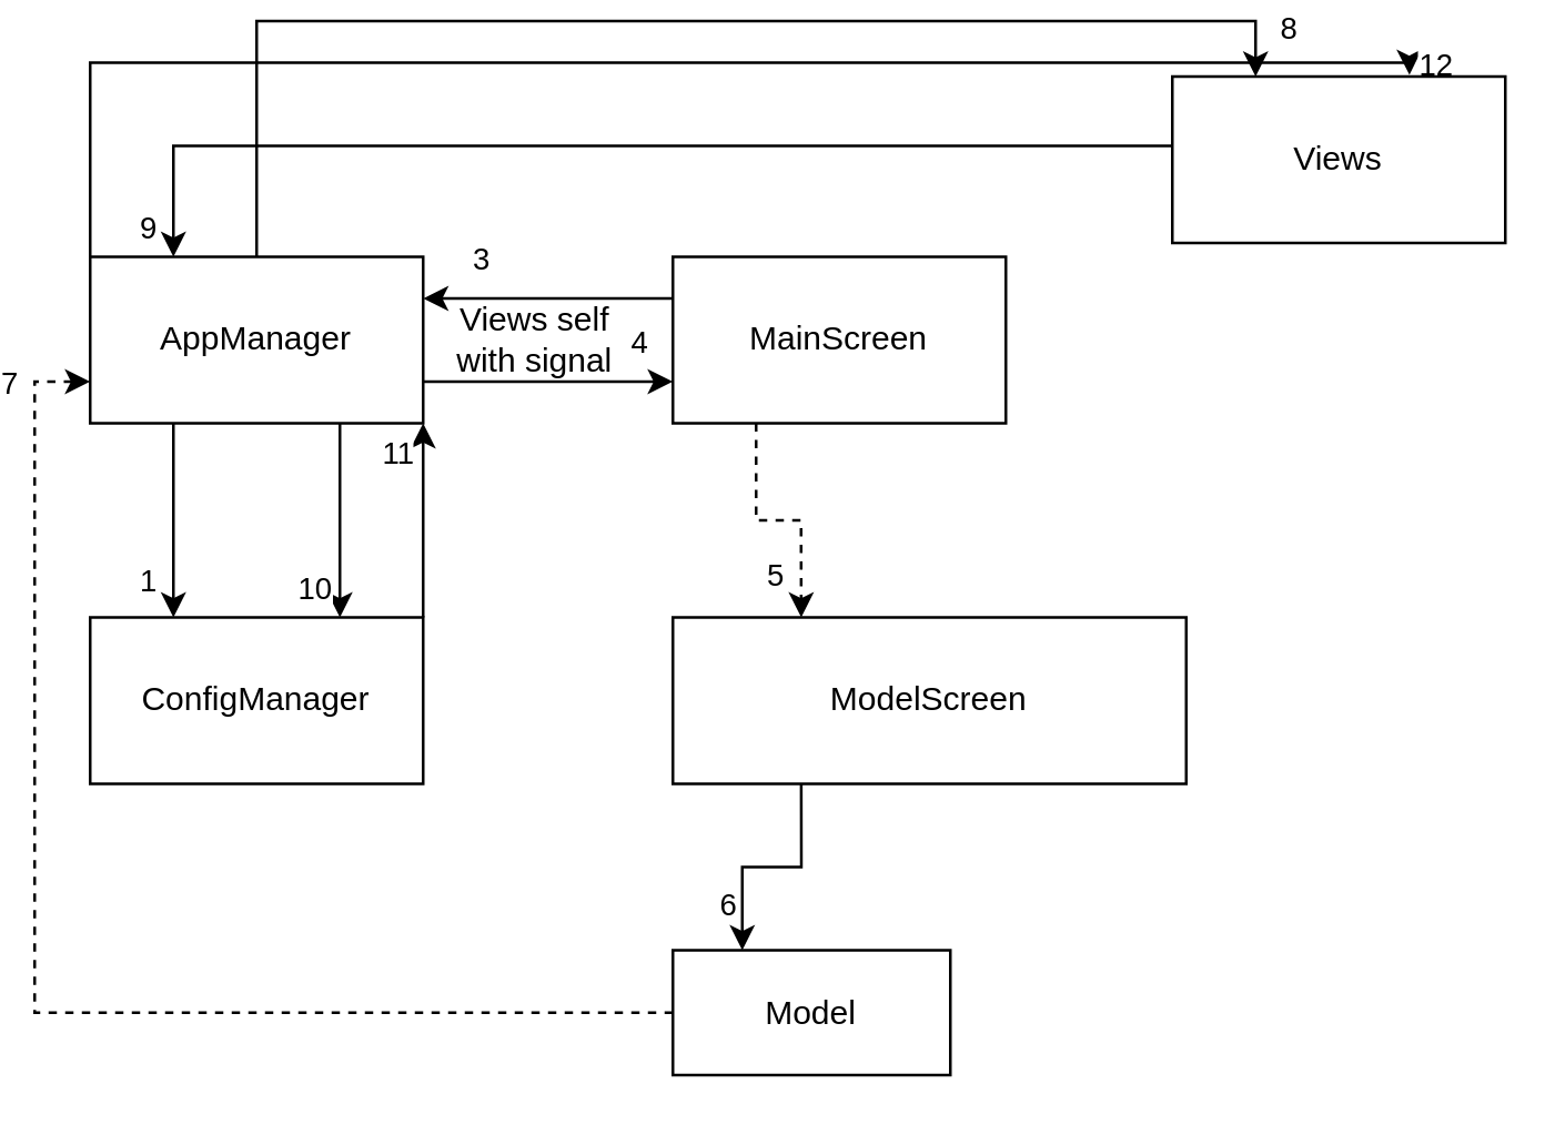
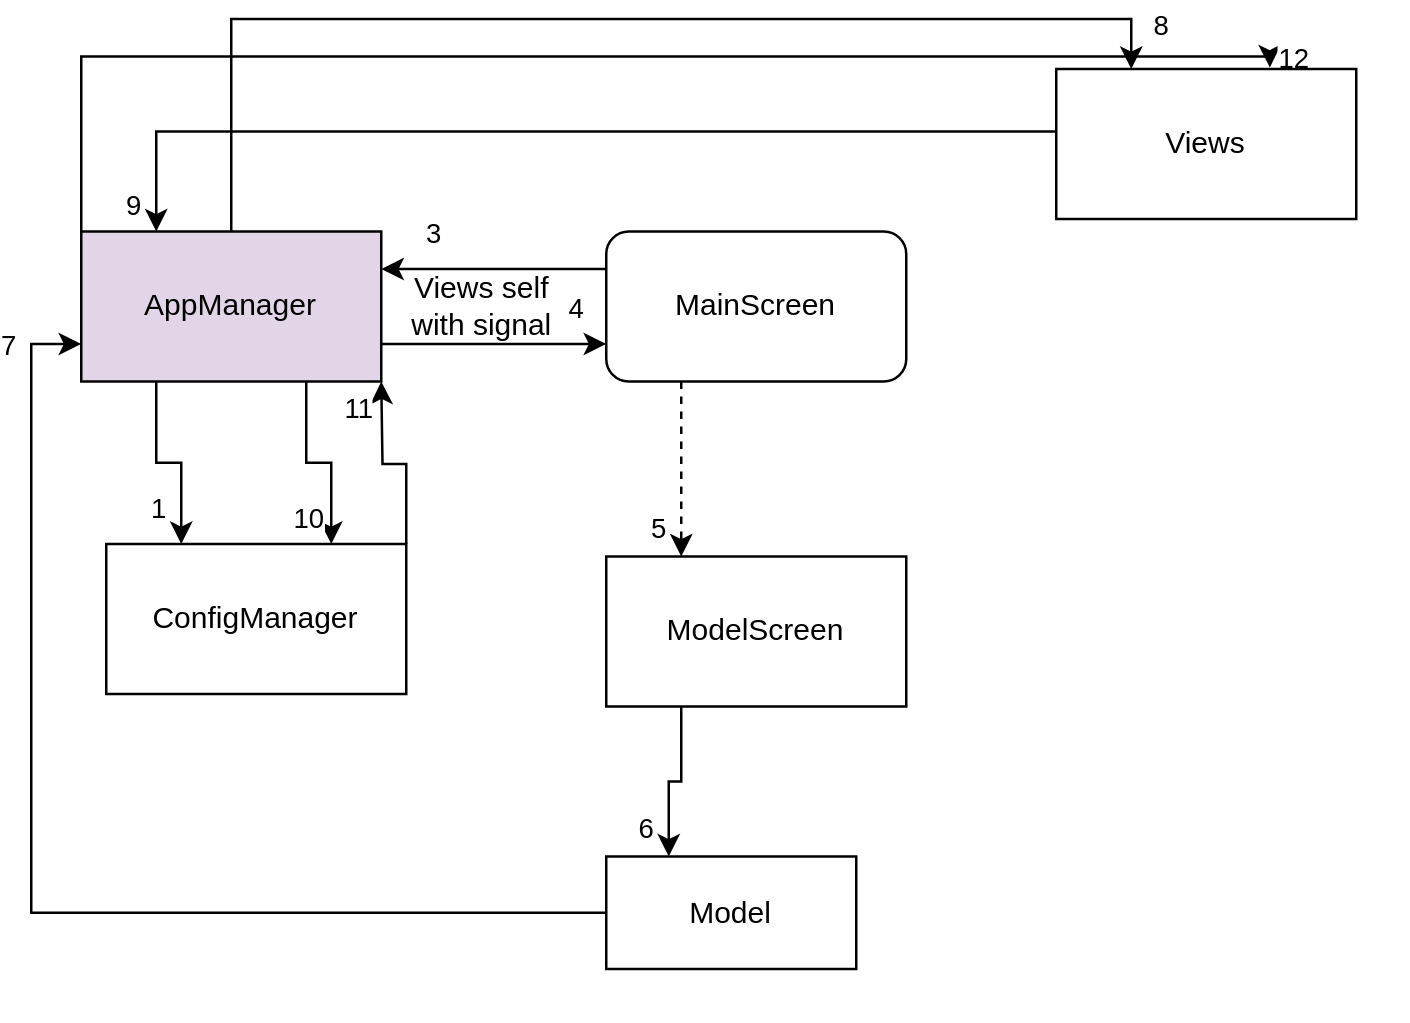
- <mxCell id="12" value="AppManager" style="rounded=0;whiteSpace=wrap;html=1;" vertex="1" parent="1"><mxGeometry x="20" y="90" width="120" height="60" as="geometry" /></mxCell>
+ <mxCell id="12" value="AppManager" style="rounded=0;whiteSpace=wrap;html=1;fillColor=#e1d5e7;" vertex="1" parent="1"><mxGeometry x="20" y="90" width="120" height="60" as="geometry" /></mxCell>
- <mxCell id="20" value="MainScreen" style="rounded=0;whiteSpace=wrap;html=1;" vertex="1" parent="1"><mxGeometry x="230" y="90" width="120" height="60" as="geometry" /></mxCell>
+ <mxCell id="20" value="MainScreen" style="whiteSpace=wrap;html=1;rounded=1;" vertex="1" parent="1"><mxGeometry x="230" y="90" width="120" height="60" as="geometry" /></mxCell>
- <mxCell id="15" value="ConfigManager" style="rounded=0;whiteSpace=wrap;html=1;" vertex="1" parent="1"><mxGeometry x="20" y="220" width="120" height="60" as="geometry" /></mxCell>
+ <mxCell id="15" value="ConfigManager" style="rounded=0;whiteSpace=wrap;html=1;" vertex="1" parent="1"><mxGeometry x="30" y="215" width="120" height="60" as="geometry" /></mxCell>
- <mxCell id="23" value="ModelScreen" style="rounded=0;whiteSpace=wrap;html=1;" vertex="1" parent="1"><mxGeometry x="230" y="220" width="185" height="60" as="geometry" /></mxCell>
+ <mxCell id="23" value="ModelScreen" style="rounded=0;whiteSpace=wrap;html=1;" vertex="1" parent="1"><mxGeometry x="230" y="220" width="120" height="60" as="geometry" /></mxCell>
- <mxCell id="27" style="edgeStyle=orthogonalEdgeStyle;rounded=0;orthogonalLoop=1;jettySize=auto;html=1;exitX=0;exitY=0.5;exitDx=0;exitDy=0;entryX=0;entryY=0.75;entryDx=0;entryDy=0;startArrow=none;startFill=0;dashed=1;" edge="1" parent="1" source="29" target="12"><mxGeometry relative="1" as="geometry" /></mxCell>
+ <mxCell id="27" style="edgeStyle=orthogonalEdgeStyle;rounded=0;orthogonalLoop=1;jettySize=auto;html=1;exitX=0;exitY=0.5;exitDx=0;exitDy=0;entryX=0;entryY=0.75;entryDx=0;entryDy=0;startArrow=none;startFill=0;" edge="1" parent="1" source="29" target="12"><mxGeometry relative="1" as="geometry" /></mxCell>
